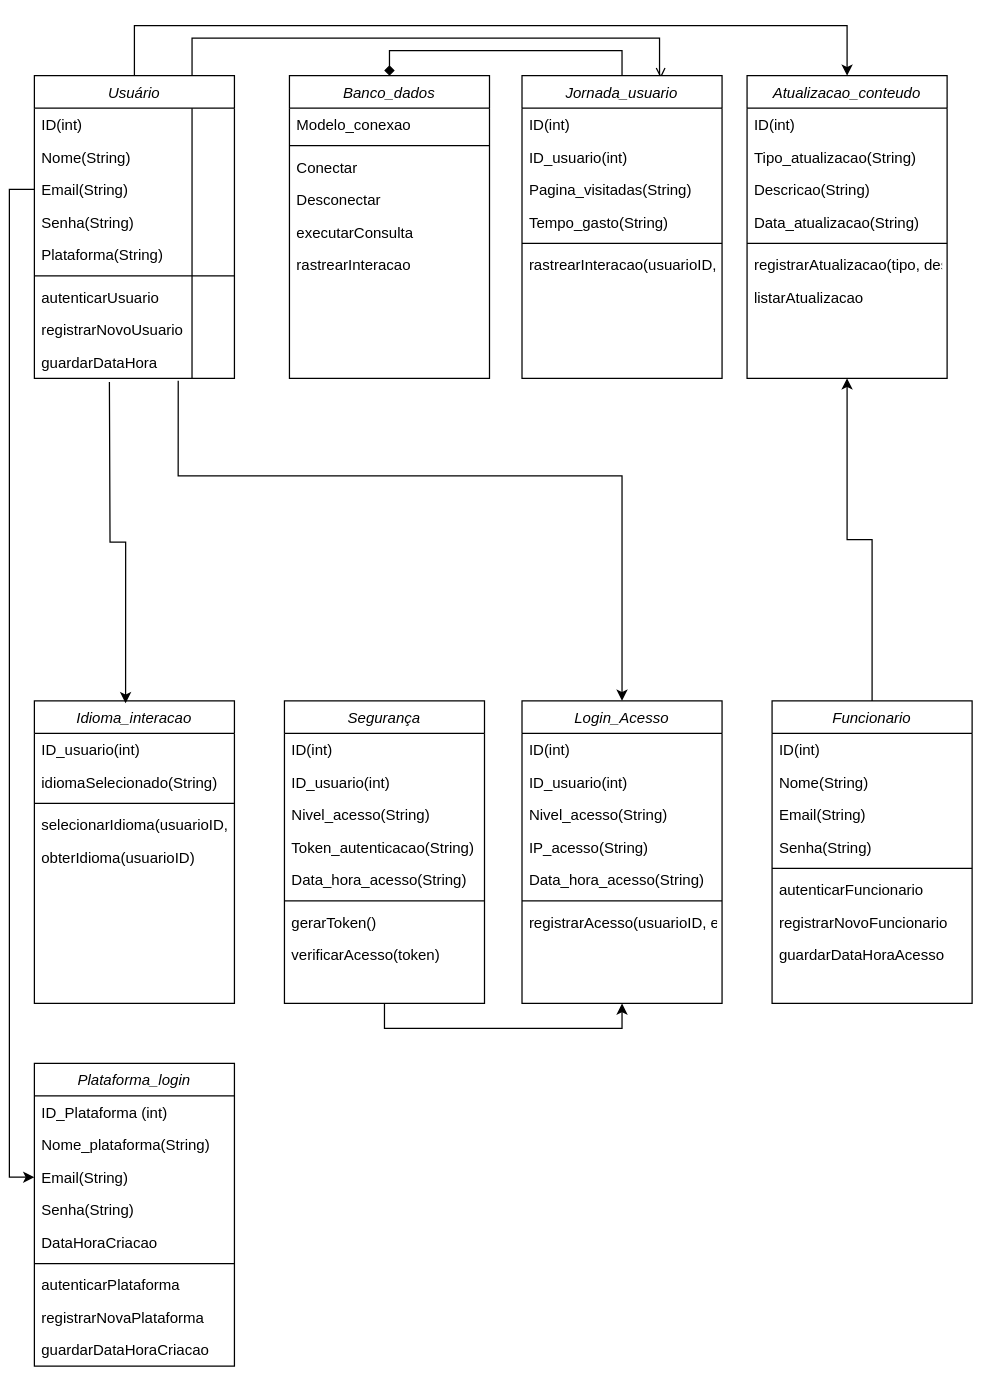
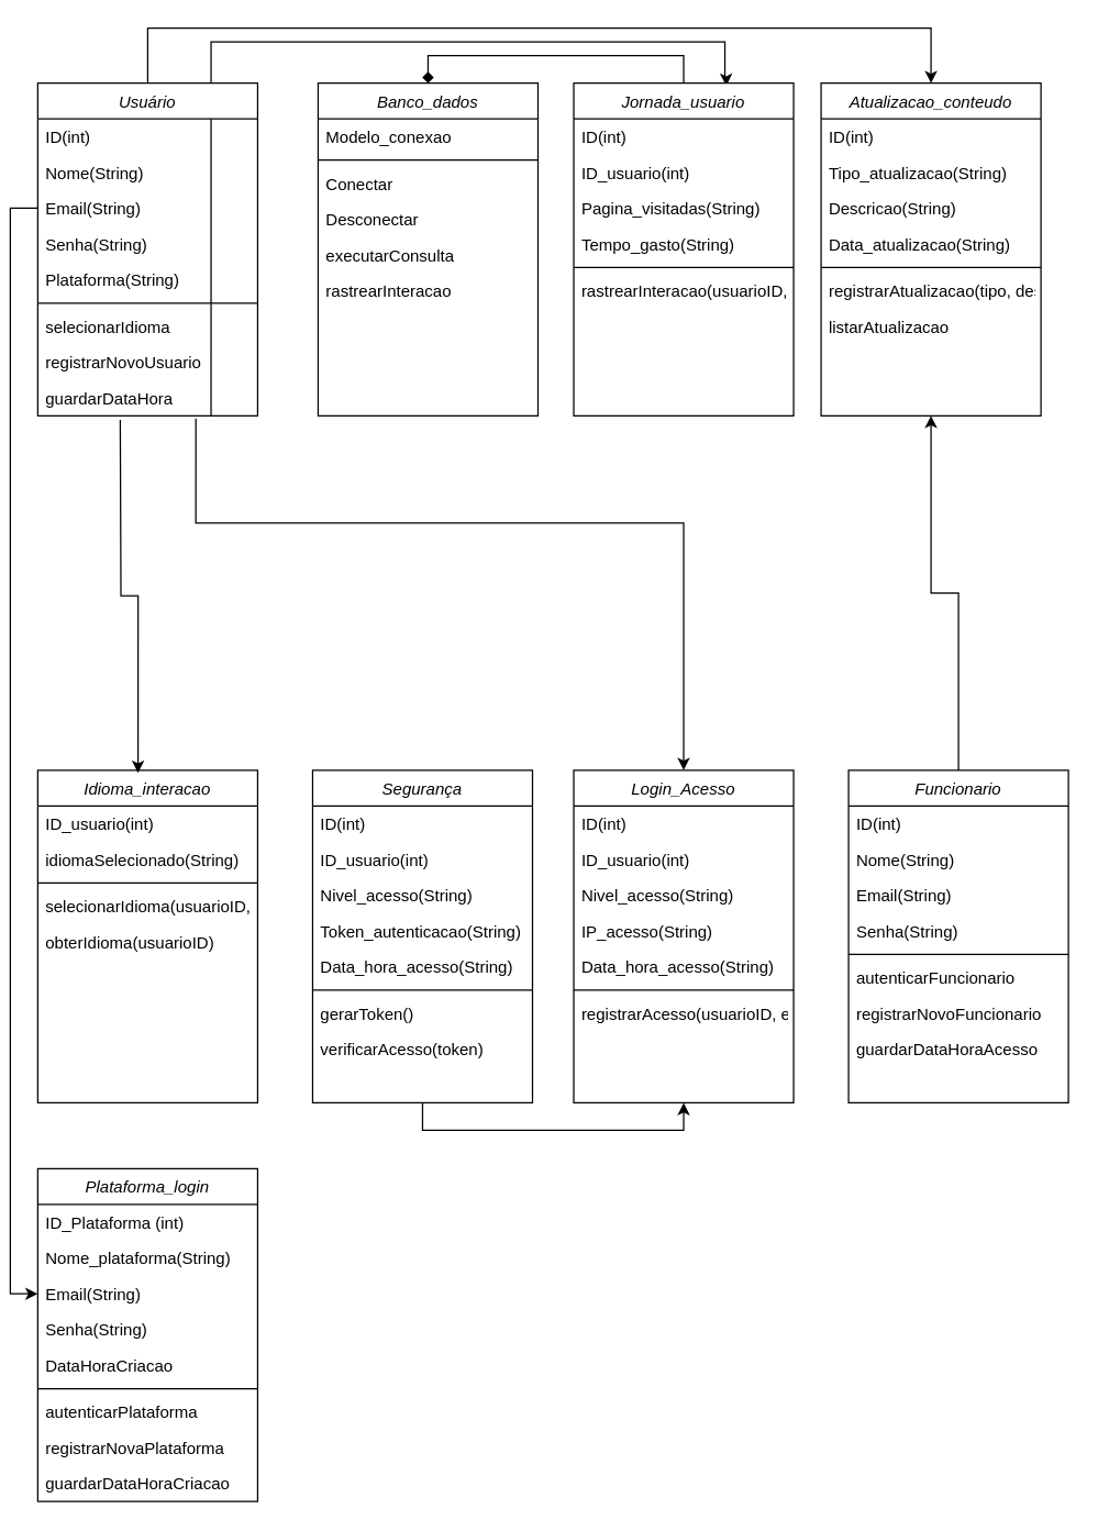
- <mxCell id="3" style="edgeStyle=orthogonalEdgeStyle;rounded=0;orthogonalLoop=1;jettySize=auto;html=1;entryX=0.694;entryY=0.008;entryDx=0;entryDy=0;exitX=0.788;exitY=1;exitDx=0;exitDy=0;exitPerimeter=0;entryPerimeter=0;endArrow=open;" edge="1" parent="1" source="14" target="23"><mxGeometry relative="1" as="geometry"><Array as="points"><mxPoint x="146" y="30" /><mxPoint x="520" y="30" /><mxPoint x="520" y="60" /><mxPoint x="521" y="60" /></Array></mxGeometry></mxCell>
+ <mxCell id="3" style="edgeStyle=orthogonalEdgeStyle;rounded=0;orthogonalLoop=1;jettySize=auto;html=1;entryX=0.694;entryY=0.008;entryDx=0;entryDy=0;exitX=0.788;exitY=1;exitDx=0;exitDy=0;exitPerimeter=0;entryPerimeter=0;" edge="1" parent="1" source="14" target="23"><mxGeometry relative="1" as="geometry"><Array as="points"><mxPoint x="146" y="30" /><mxPoint x="520" y="30" /><mxPoint x="520" y="60" /><mxPoint x="521" y="60" /></Array></mxGeometry></mxCell>
- <mxCell id="12" value="autenticarUsuario" style="text;align=left;verticalAlign=top;spacingLeft=4;spacingRight=4;overflow=hidden;rotatable=0;points=[[0,0.5],[1,0.5]];portConstraint=eastwest;" vertex="1" parent="5"><mxGeometry y="164" width="160" height="26" as="geometry" /></mxCell>
+ <mxCell id="12" value="selecionarIdioma" style="text;align=left;verticalAlign=top;spacingLeft=4;spacingRight=4;overflow=hidden;rotatable=0;points=[[0,0.5],[1,0.5]];portConstraint=eastwest;" vertex="1" parent="5"><mxGeometry y="164" width="160" height="26" as="geometry" /></mxCell>
